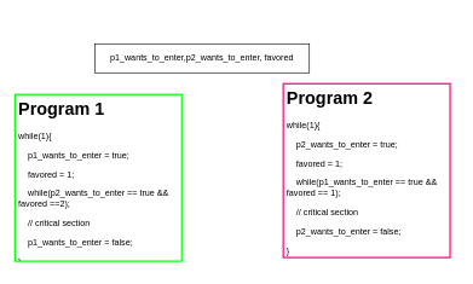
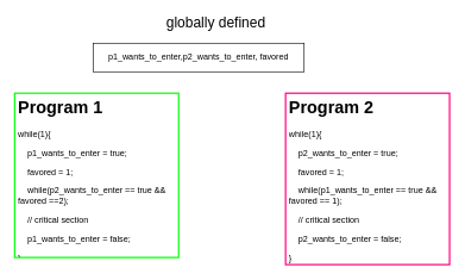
+ <mxCell id="5" value="&lt;font style=&quot;font-size: 20px&quot;&gt;globally defined&lt;/font&gt;" style="text;html=1;align=center;verticalAlign=middle;resizable=0;points=[];autosize=1;" vertex="1" parent="1"><mxGeometry x="227" y="20" width="150" height="20" as="geometry" /></mxCell>
- <mxCell id="3" value="&lt;h1&gt;Program 2&lt;/h1&gt;&lt;p&gt;while(1){&lt;/p&gt;&lt;p&gt;&lt;span&gt;&lt;/span&gt;&amp;nbsp; &amp;nbsp; p2_wants_to_enter = true;&lt;/p&gt;&amp;nbsp; &amp;nbsp; favored = 1;&lt;p&gt;&amp;nbsp; &amp;nbsp; while(p1_wants_to_enter == true &amp;amp;&amp;amp; favored == 1);&lt;/p&gt;&lt;p&gt;&amp;nbsp; &amp;nbsp; // critical section&lt;/p&gt;&lt;p&gt;&amp;nbsp; &amp;nbsp; p2_wants_to_enter = false;&lt;/p&gt;&lt;p&gt;}&lt;/p&gt;" style="text;html=1;fillColor=none;spacing=5;spacingTop=-20;whiteSpace=wrap;overflow=hidden;rounded=0;strokeWidth=2;strokeColor=#FF0080;" vertex="1" parent="1"><mxGeometry x="390" y="115" width="230" height="240" as="geometry" /></mxCell>
+ <mxCell id="3" value="&lt;h1&gt;Program 2&lt;/h1&gt;&lt;p&gt;while(1){&lt;/p&gt;&lt;p&gt;&lt;span&gt;&lt;/span&gt;&amp;nbsp; &amp;nbsp; p2_wants_to_enter = true;&lt;/p&gt;&amp;nbsp; &amp;nbsp; favored = 1;&lt;p&gt;&amp;nbsp; &amp;nbsp; while(p1_wants_to_enter == true &amp;amp;&amp;amp; favored == 1);&lt;/p&gt;&lt;p&gt;&amp;nbsp; &amp;nbsp; // critical section&lt;/p&gt;&lt;p&gt;&amp;nbsp; &amp;nbsp; p2_wants_to_enter = false;&lt;/p&gt;&lt;p&gt;}&lt;/p&gt;" style="text;html=1;fillColor=none;spacing=5;spacingTop=-20;whiteSpace=wrap;overflow=hidden;rounded=0;strokeWidth=2;strokeColor=#FF0080;" vertex="1" parent="1"><mxGeometry x="400" y="130" width="230" height="240" as="geometry" /></mxCell>
